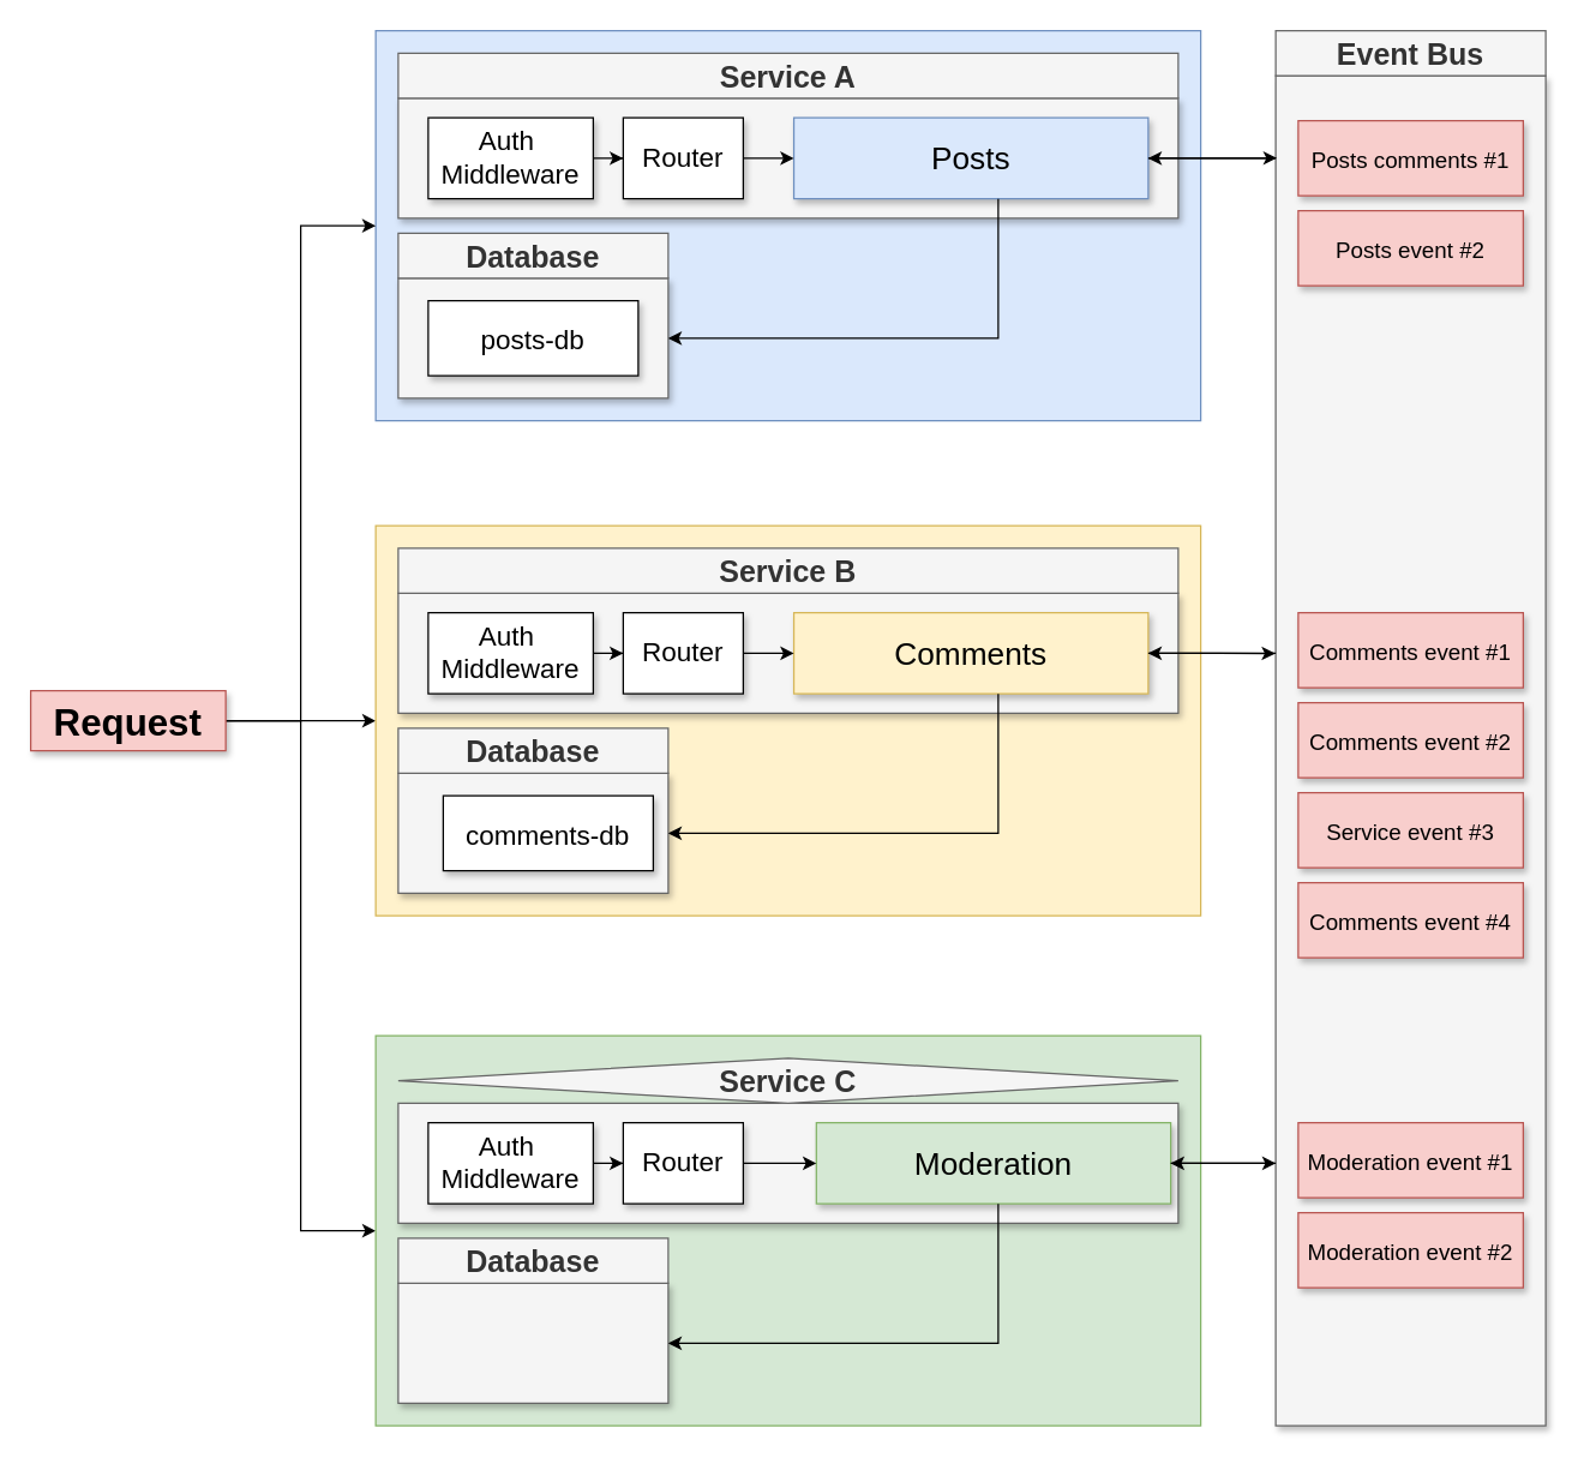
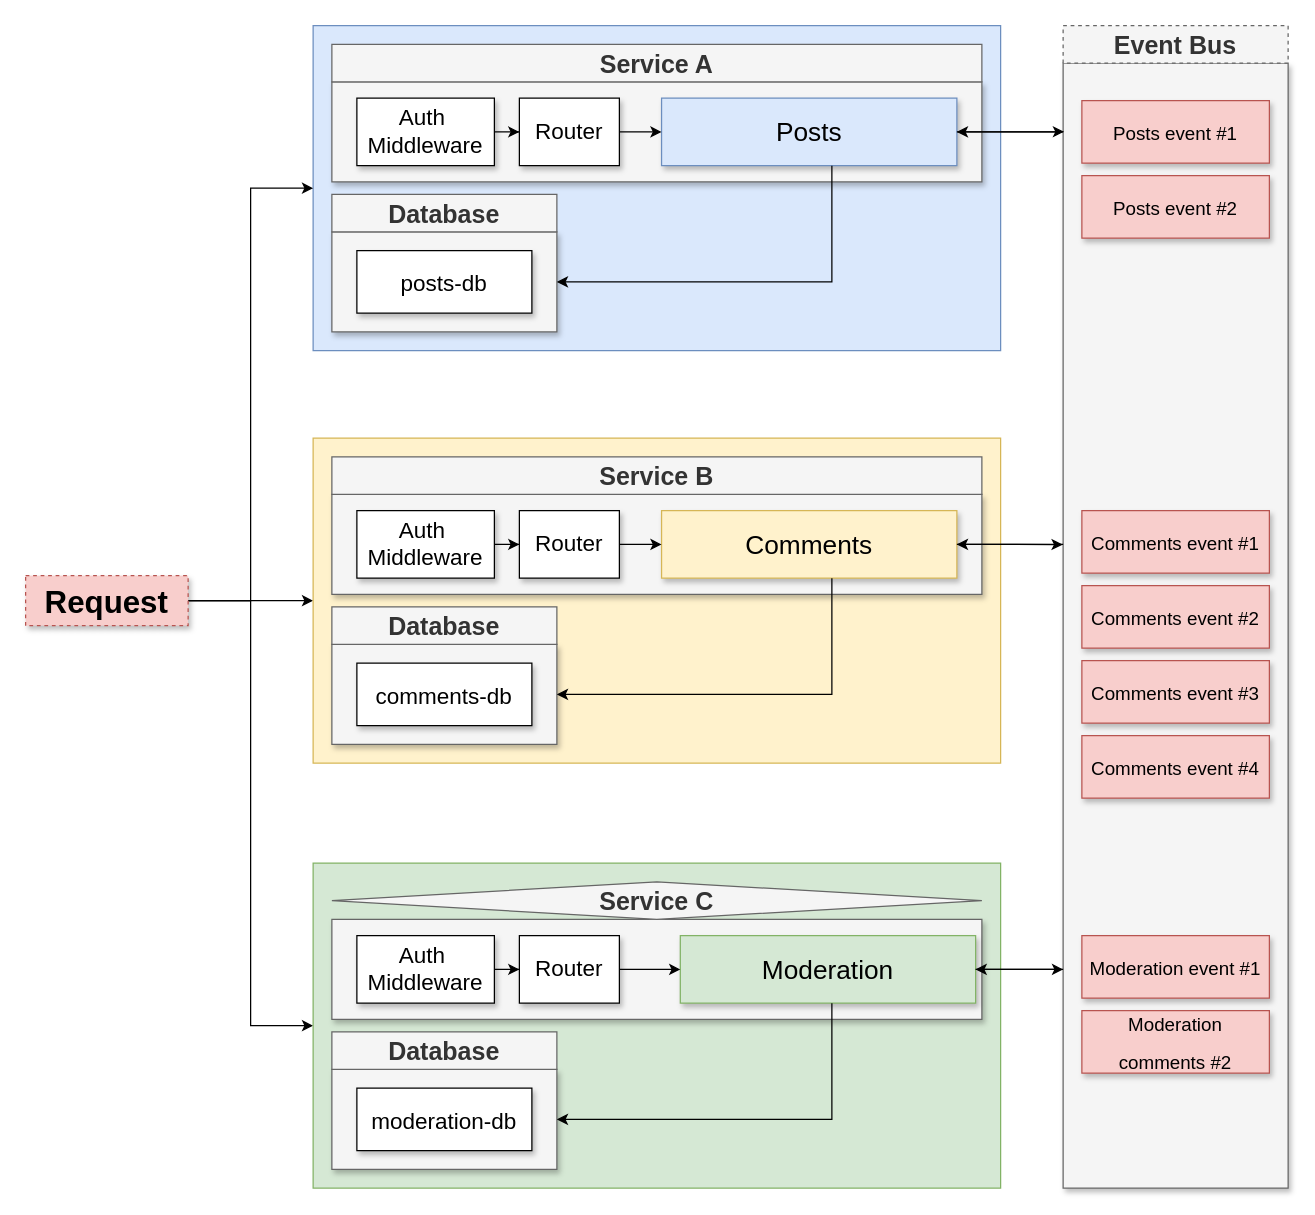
- <mxCell id="19" value="Event Bus" style="rounded=0;whiteSpace=wrap;html=1;shadow=0;fontSize=20;fillColor=#f5f5f5;strokeColor=#666666;fontColor=#333333;fontStyle=1" parent="1" vertex="1"><mxGeometry x="850" y="20" width="180" height="30" as="geometry" /></mxCell>
+ <mxCell id="19" value="Event Bus" style="rounded=0;whiteSpace=wrap;html=1;shadow=0;fontSize=20;fillColor=#f5f5f5;strokeColor=#666666;fontColor=#333333;fontStyle=1;dashed=1;" parent="1" vertex="1"><mxGeometry x="850" y="20" width="180" height="30" as="geometry" /></mxCell>
- <mxCell id="20" value="&lt;font style=&quot;font-weight: normal; font-size: 15px;&quot;&gt;Posts comments #1&lt;/font&gt;" style="rounded=0;whiteSpace=wrap;html=1;shadow=1;strokeWidth=1;fillColor=#f8cecc;fontSize=25;strokeColor=#b85450;fontStyle=1;horizontal=1;labelPosition=center;verticalLabelPosition=middle;align=center;verticalAlign=middle;spacing=2;spacingBottom=6;" parent="1" vertex="1"><mxGeometry x="865" y="80" width="150" height="50" as="geometry" /></mxCell>
+ <mxCell id="20" value="&lt;font style=&quot;font-weight: normal; font-size: 15px;&quot;&gt;Posts event #1&lt;/font&gt;" style="rounded=0;whiteSpace=wrap;html=1;shadow=1;strokeWidth=1;fillColor=#f8cecc;fontSize=25;strokeColor=#b85450;fontStyle=1;horizontal=1;labelPosition=center;verticalLabelPosition=middle;align=center;verticalAlign=middle;spacing=2;spacingBottom=6;" parent="1" vertex="1"><mxGeometry x="865" y="80" width="150" height="50" as="geometry" /></mxCell>
- <mxCell id="6" value="Request" style="rounded=0;whiteSpace=wrap;html=1;shadow=1;strokeWidth=1;fillColor=#f8cecc;fontSize=25;strokeColor=#b85450;fontStyle=1" parent="1" vertex="1"><mxGeometry x="20" y="460" width="130" height="40" as="geometry" /></mxCell>
+ <mxCell id="6" value="Request" style="rounded=0;whiteSpace=wrap;html=1;shadow=1;strokeWidth=1;fillColor=#f8cecc;fontSize=25;strokeColor=#b85450;fontStyle=1;dashed=1;" parent="1" vertex="1"><mxGeometry x="20" y="460" width="130" height="40" as="geometry" /></mxCell>
- <mxCell id="48" value="&lt;font style=&quot;font-weight: normal; font-size: 15px;&quot;&gt;Service event #3&lt;/font&gt;" style="rounded=0;whiteSpace=wrap;html=1;shadow=1;strokeWidth=1;fillColor=#f8cecc;fontSize=25;strokeColor=#b85450;fontStyle=1;horizontal=1;labelPosition=center;verticalLabelPosition=middle;align=center;verticalAlign=middle;spacing=2;spacingBottom=6;" parent="1" vertex="1"><mxGeometry x="865" y="528" width="150" height="50" as="geometry" /></mxCell>
+ <mxCell id="48" value="&lt;font style=&quot;font-weight: normal; font-size: 15px;&quot;&gt;Comments event #3&lt;/font&gt;" style="rounded=0;whiteSpace=wrap;html=1;shadow=1;strokeWidth=1;fillColor=#f8cecc;fontSize=25;strokeColor=#b85450;fontStyle=1;horizontal=1;labelPosition=center;verticalLabelPosition=middle;align=center;verticalAlign=middle;spacing=2;spacingBottom=6;" parent="1" vertex="1"><mxGeometry x="865" y="528" width="150" height="50" as="geometry" /></mxCell>
- <mxCell id="23" value="&lt;font style=&quot;font-size: 18px;&quot;&gt;comments-db&lt;/font&gt;" style="rounded=0;whiteSpace=wrap;html=1;shadow=1;fontSize=21;" parent="1" vertex="1"><mxGeometry x="295" y="530" width="140" height="50" as="geometry" /></mxCell>
+ <mxCell id="23" value="&lt;font style=&quot;font-size: 18px;&quot;&gt;comments-db&lt;/font&gt;" style="rounded=0;whiteSpace=wrap;html=1;shadow=1;fontSize=21;" parent="1" vertex="1"><mxGeometry x="285" y="530" width="140" height="50" as="geometry" /></mxCell>
- <mxCell id="51" value="&lt;font style=&quot;font-weight: normal; font-size: 15px;&quot;&gt;Moderation event #2&lt;/font&gt;" style="rounded=0;whiteSpace=wrap;html=1;shadow=1;strokeWidth=1;fillColor=#f8cecc;fontSize=25;strokeColor=#b85450;fontStyle=1;horizontal=1;labelPosition=center;verticalLabelPosition=middle;align=center;verticalAlign=middle;spacing=2;spacingBottom=6;" parent="1" vertex="1"><mxGeometry x="865" y="808" width="150" height="50" as="geometry" /></mxCell>
+ <mxCell id="51" value="&lt;font style=&quot;font-weight: normal; font-size: 15px;&quot;&gt;Moderation comments #2&lt;/font&gt;" style="rounded=0;whiteSpace=wrap;html=1;shadow=1;strokeWidth=1;fillColor=#f8cecc;fontSize=25;strokeColor=#b85450;fontStyle=1;horizontal=1;labelPosition=center;verticalLabelPosition=middle;align=center;verticalAlign=middle;spacing=2;spacingBottom=6;" parent="1" vertex="1"><mxGeometry x="865" y="808" width="150" height="50" as="geometry" /></mxCell>
+ <mxCell id="35" value="&lt;font style=&quot;font-size: 18px;&quot;&gt;moderation-db&lt;/font&gt;" style="rounded=0;whiteSpace=wrap;html=1;shadow=1;fontSize=21;" parent="1" vertex="1"><mxGeometry x="285" y="870" width="140" height="50" as="geometry" /></mxCell>
